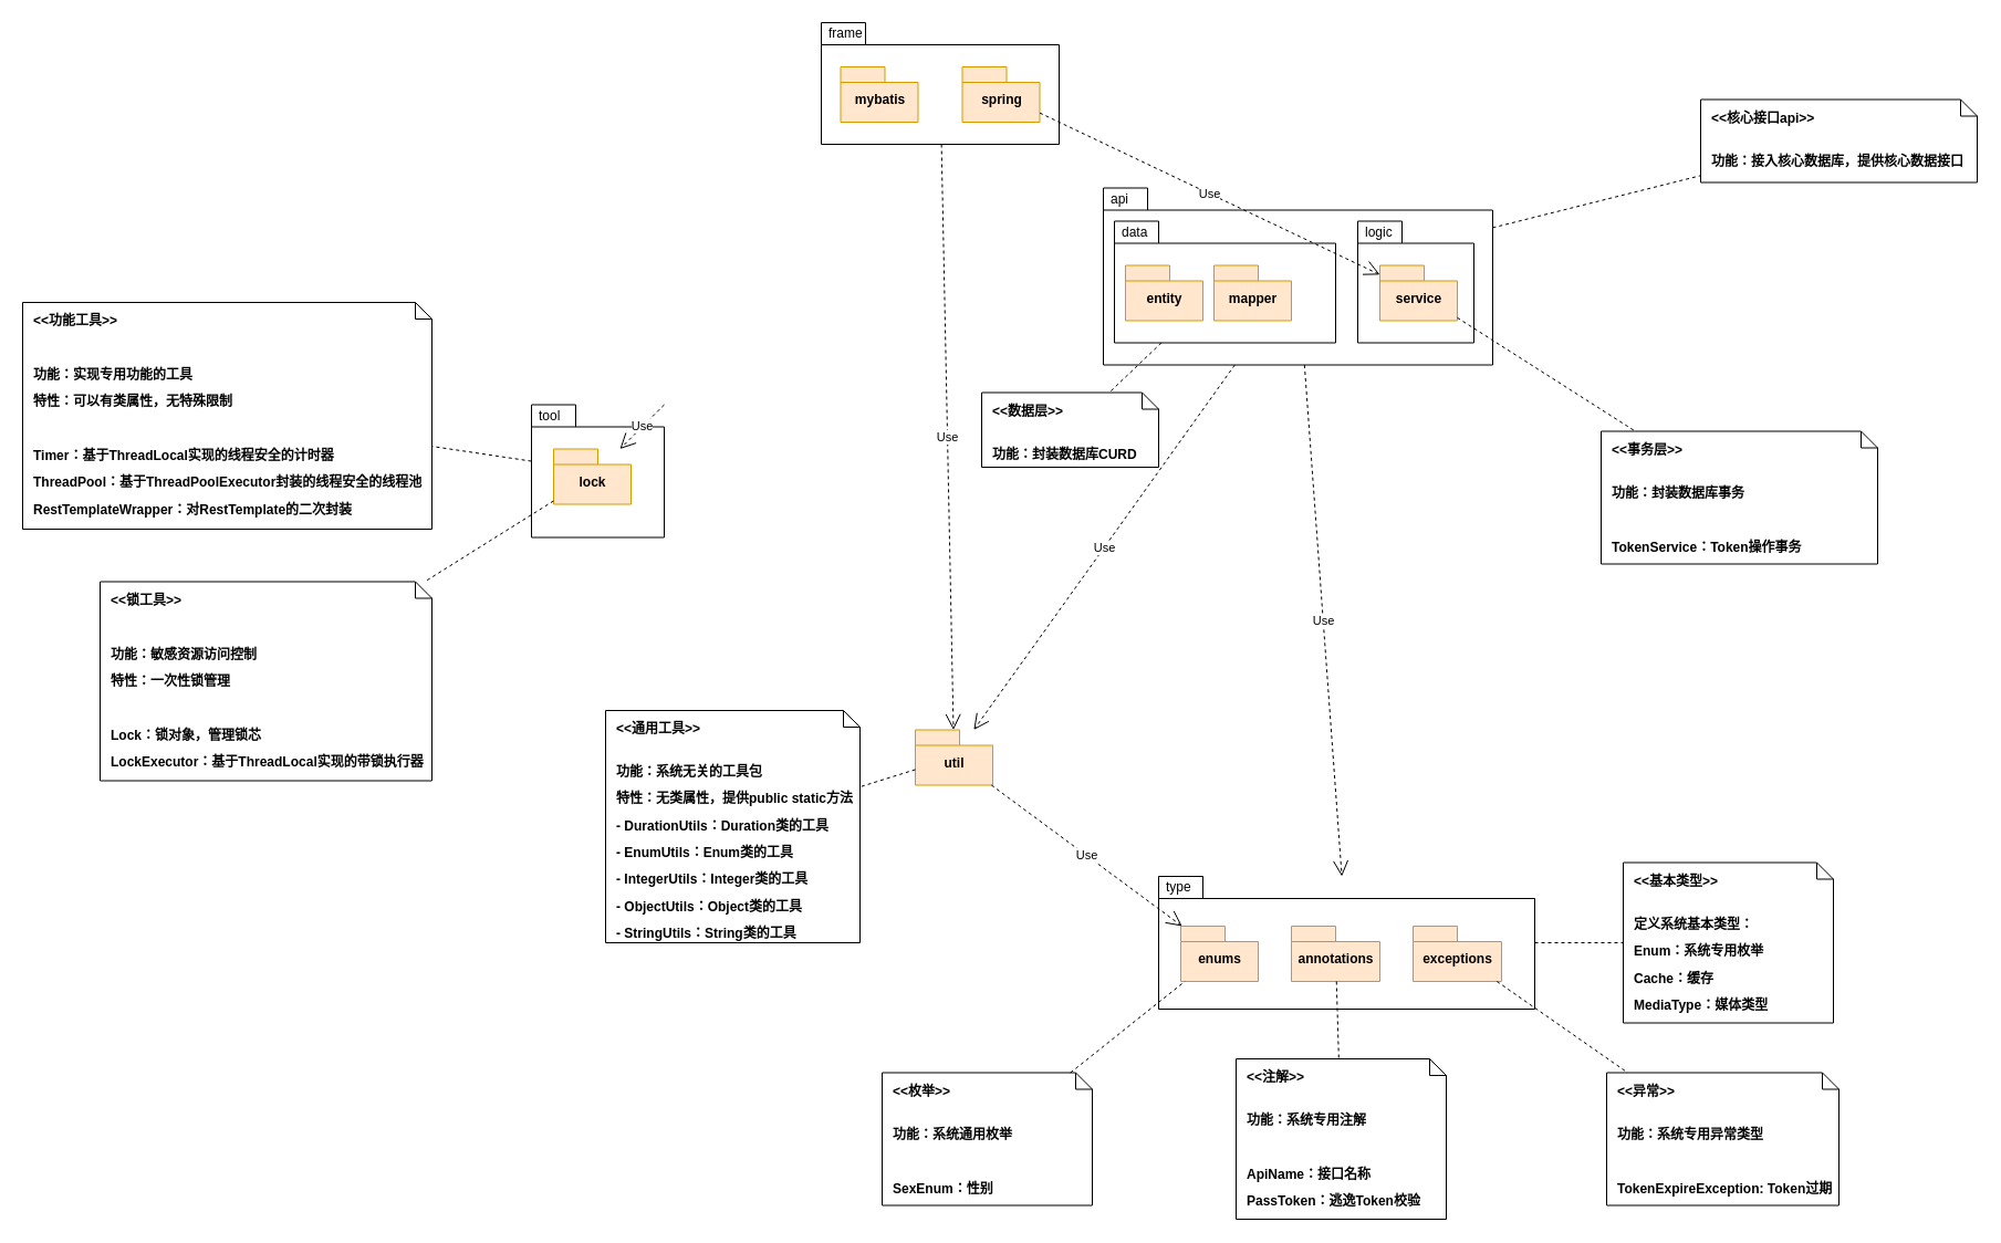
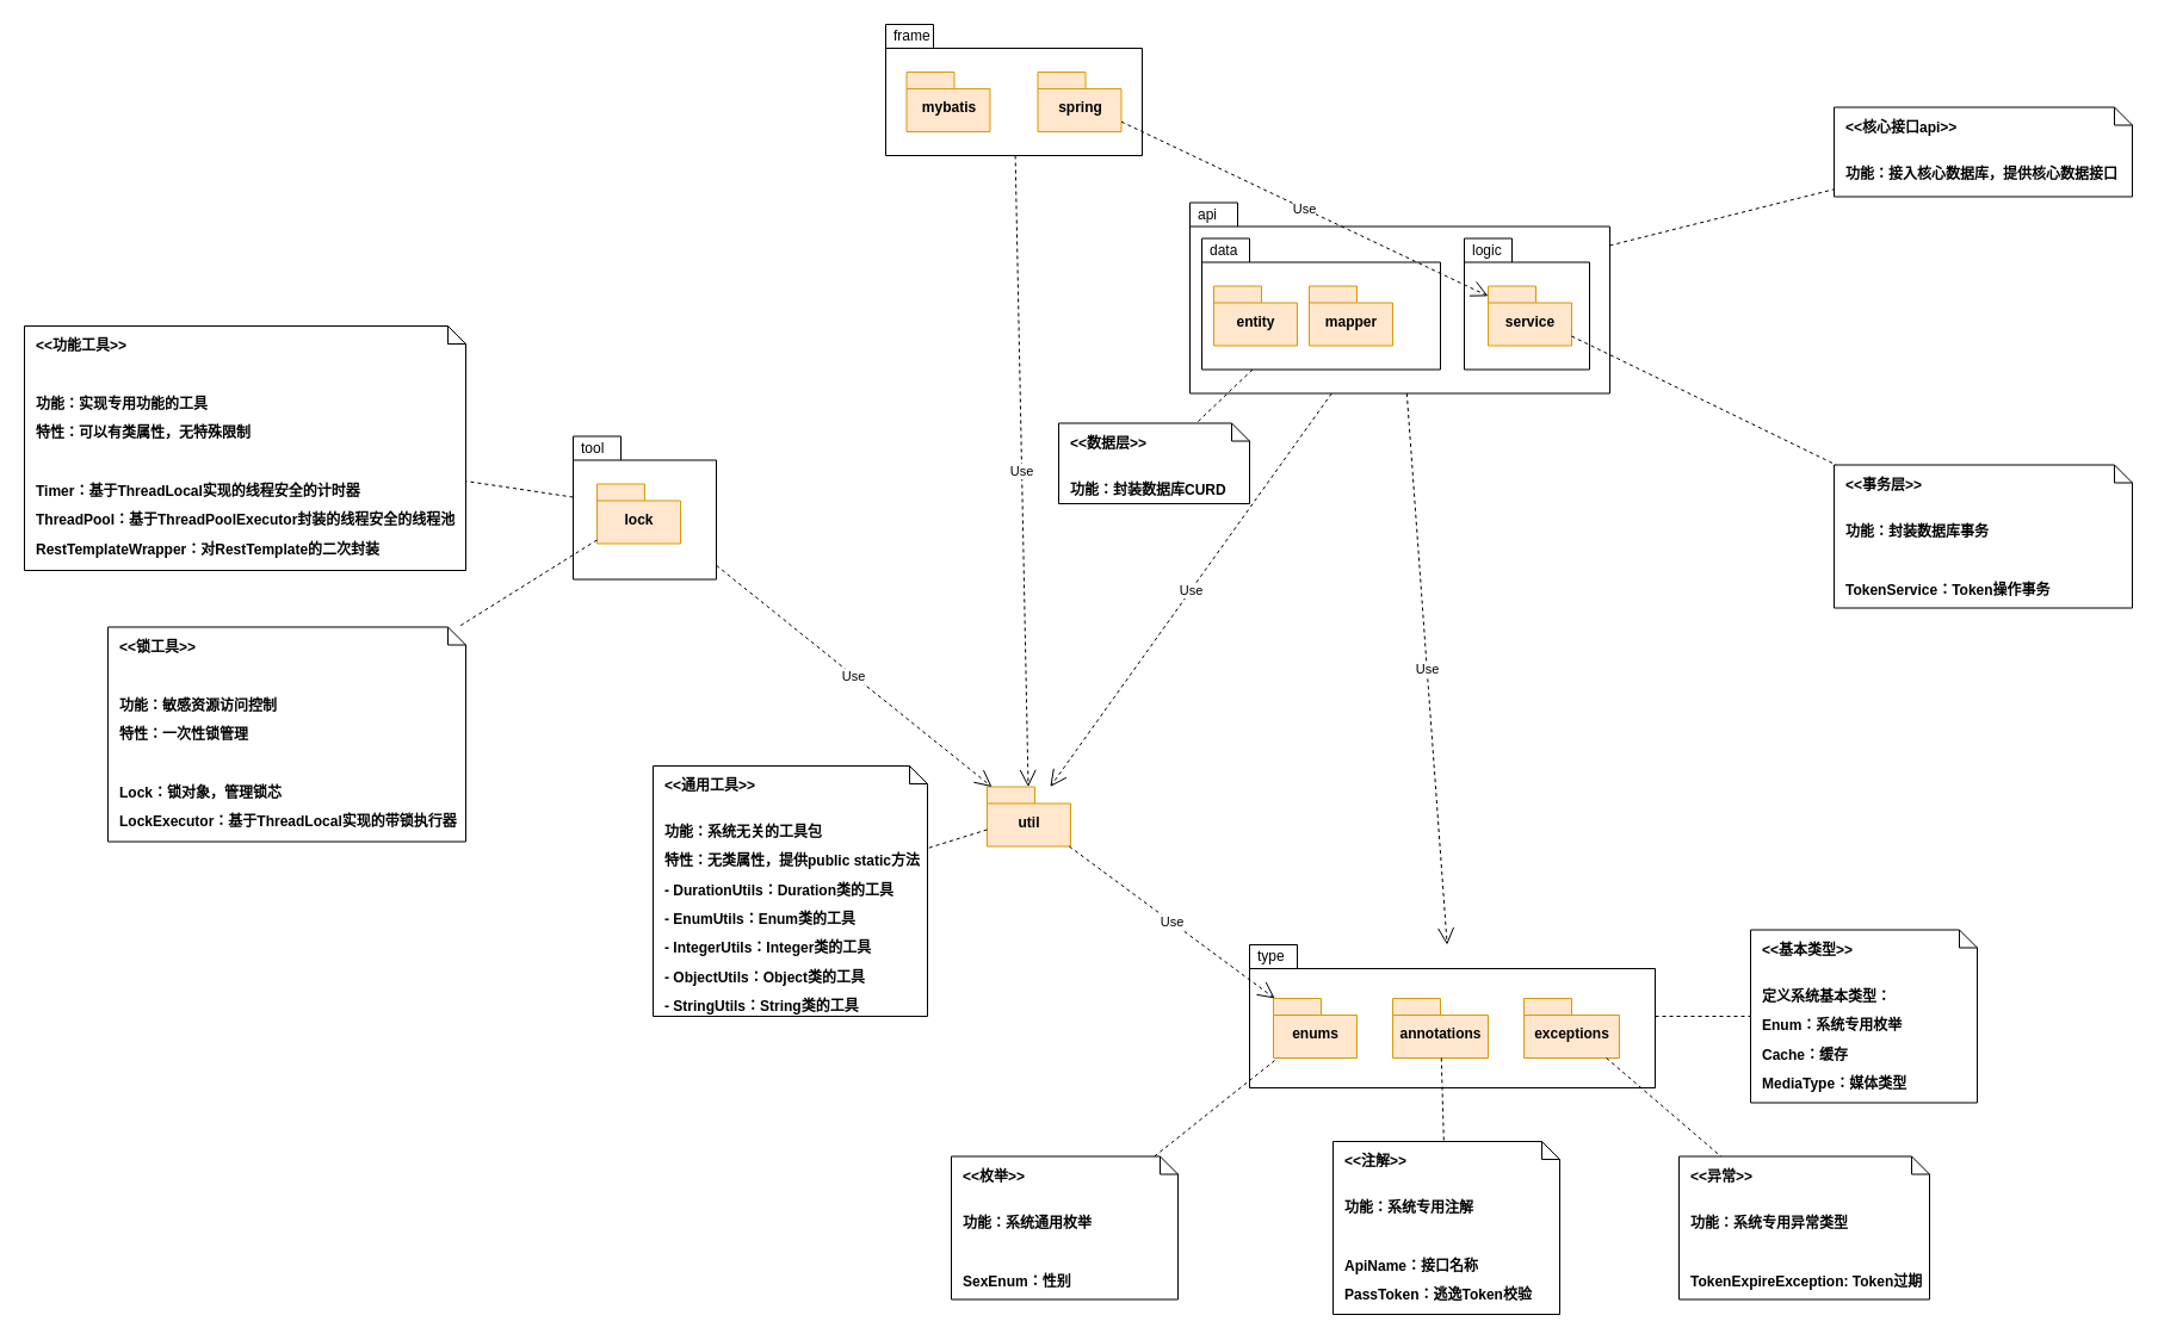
- <mxCell id="12" value="Use" style="endArrow=open;endSize=12;dashed=1;html=1;" parent="1" source="8" target="9" edge="1"><mxGeometry width="160" relative="1" as="geometry"><mxPoint x="1230.159" y="679.5" as="sourcePoint" /><mxPoint x="1127.001" y="819.5" as="targetPoint" /></mxGeometry></mxCell>
+ <mxCell id="12" value="Use" style="endArrow=open;endSize=12;dashed=1;html=1;" parent="1" source="8" target="3" edge="1"><mxGeometry width="160" relative="1" as="geometry"><mxPoint x="1230.159" y="679.5" as="sourcePoint" /><mxPoint x="1127.001" y="819.5" as="targetPoint" /></mxGeometry></mxCell>
- <mxCell id="38" value="&lt;p style=&quot;margin: 0px ; margin-top: 10px ; margin-left: 10px ; text-align: left&quot;&gt;&lt;b&gt;&amp;lt;&amp;lt;事务层&amp;gt;&amp;gt;&lt;/b&gt;&lt;/p&gt;&lt;p style=&quot;margin: 0px ; margin-top: 10px ; margin-left: 10px ; text-align: left&quot;&gt;&lt;b&gt;&lt;br&gt;功能：封装数据库事务&lt;/b&gt;&lt;/p&gt;&lt;p style=&quot;margin: 0px ; margin-top: 10px ; margin-left: 10px ; text-align: left&quot;&gt;&lt;br&gt;&lt;/p&gt;&lt;p style=&quot;margin: 0px ; margin-top: 10px ; margin-left: 10px ; text-align: left&quot;&gt;&lt;b&gt;TokenService：Token操作事务&lt;/b&gt;&lt;/p&gt;" style="shape=note;size=15;spacingLeft=5;html=1;overflow=fill;whiteSpace=wrap;" parent="1" vertex="1"><mxGeometry x="1447" y="389.5" width="250" height="120" as="geometry" /></mxCell>
+ <mxCell id="38" value="&lt;p style=&quot;margin: 0px ; margin-top: 10px ; margin-left: 10px ; text-align: left&quot;&gt;&lt;b&gt;&amp;lt;&amp;lt;事务层&amp;gt;&amp;gt;&lt;/b&gt;&lt;/p&gt;&lt;p style=&quot;margin: 0px ; margin-top: 10px ; margin-left: 10px ; text-align: left&quot;&gt;&lt;b&gt;&lt;br&gt;功能：封装数据库事务&lt;/b&gt;&lt;/p&gt;&lt;p style=&quot;margin: 0px ; margin-top: 10px ; margin-left: 10px ; text-align: left&quot;&gt;&lt;br&gt;&lt;/p&gt;&lt;p style=&quot;margin: 0px ; margin-top: 10px ; margin-left: 10px ; text-align: left&quot;&gt;&lt;b&gt;TokenService：Token操作事务&lt;/b&gt;&lt;/p&gt;" style="shape=note;size=15;spacingLeft=5;html=1;overflow=fill;whiteSpace=wrap;" parent="1" vertex="1"><mxGeometry x="1537" y="389.5" width="250" height="120" as="geometry" /></mxCell>
- <mxCell id="35" value="&lt;p style=&quot;margin: 0px ; margin-top: 10px ; margin-left: 10px ; text-align: left&quot;&gt;&lt;b&gt;&amp;lt;&amp;lt;异常&amp;gt;&amp;gt;&lt;/b&gt;&lt;/p&gt;&lt;p style=&quot;margin: 0px ; margin-top: 10px ; margin-left: 10px ; text-align: left&quot;&gt;&lt;b&gt;&lt;br&gt;功能：系统专用异常类型&lt;/b&gt;&lt;/p&gt;&lt;p style=&quot;margin: 0px ; margin-top: 10px ; margin-left: 10px ; text-align: left&quot;&gt;&lt;b&gt;&lt;br&gt;&lt;/b&gt;&lt;/p&gt;&lt;p style=&quot;margin: 0px ; margin-top: 10px ; margin-left: 10px ; text-align: left&quot;&gt;&lt;b&gt;TokenExpireException: Token过期&lt;/b&gt;&lt;/p&gt;" style="shape=note;size=15;spacingLeft=5;html=1;overflow=fill;whiteSpace=wrap;" parent="1" vertex="1"><mxGeometry x="1452" y="969.5" width="210" height="120" as="geometry" /></mxCell>
+ <mxCell id="35" value="&lt;p style=&quot;margin: 0px ; margin-top: 10px ; margin-left: 10px ; text-align: left&quot;&gt;&lt;b&gt;&amp;lt;&amp;lt;异常&amp;gt;&amp;gt;&lt;/b&gt;&lt;/p&gt;&lt;p style=&quot;margin: 0px ; margin-top: 10px ; margin-left: 10px ; text-align: left&quot;&gt;&lt;b&gt;&lt;br&gt;功能：系统专用异常类型&lt;/b&gt;&lt;/p&gt;&lt;p style=&quot;margin: 0px ; margin-top: 10px ; margin-left: 10px ; text-align: left&quot;&gt;&lt;b&gt;&lt;br&gt;&lt;/b&gt;&lt;/p&gt;&lt;p style=&quot;margin: 0px ; margin-top: 10px ; margin-left: 10px ; text-align: left&quot;&gt;&lt;b&gt;TokenExpireException: Token过期&lt;/b&gt;&lt;/p&gt;" style="shape=note;size=15;spacingLeft=5;html=1;overflow=fill;whiteSpace=wrap;" parent="1" vertex="1"><mxGeometry x="1407" y="969.5" width="210" height="120" as="geometry" /></mxCell>
